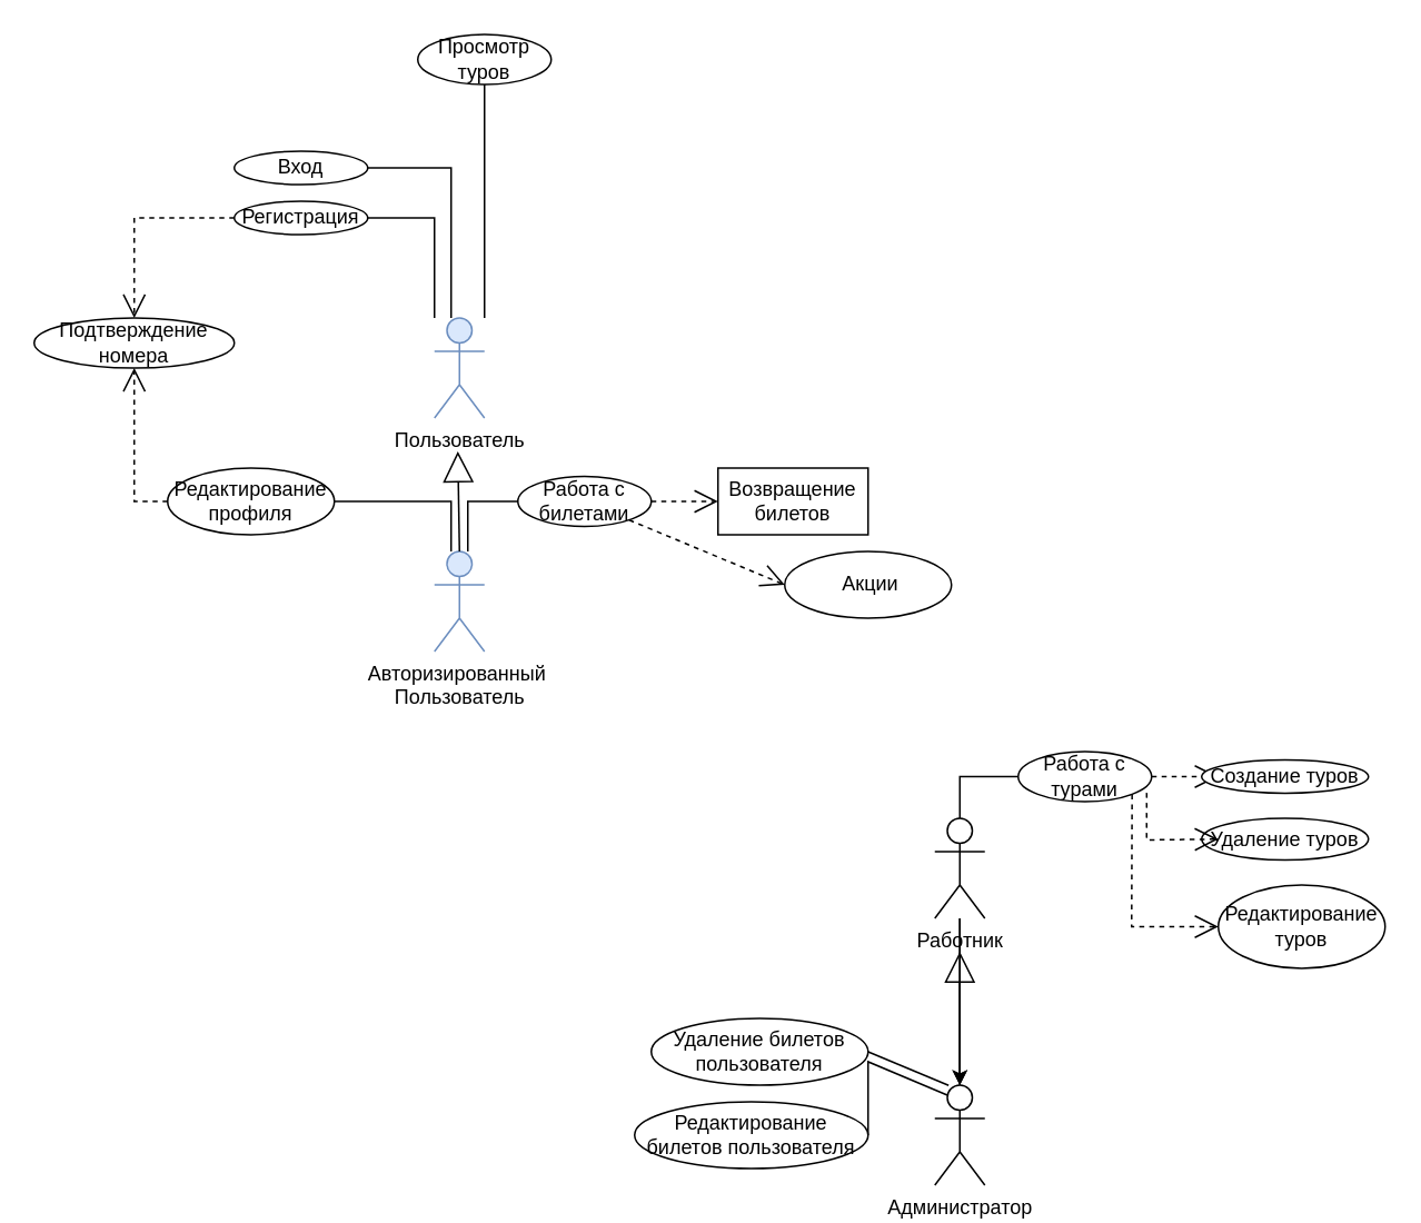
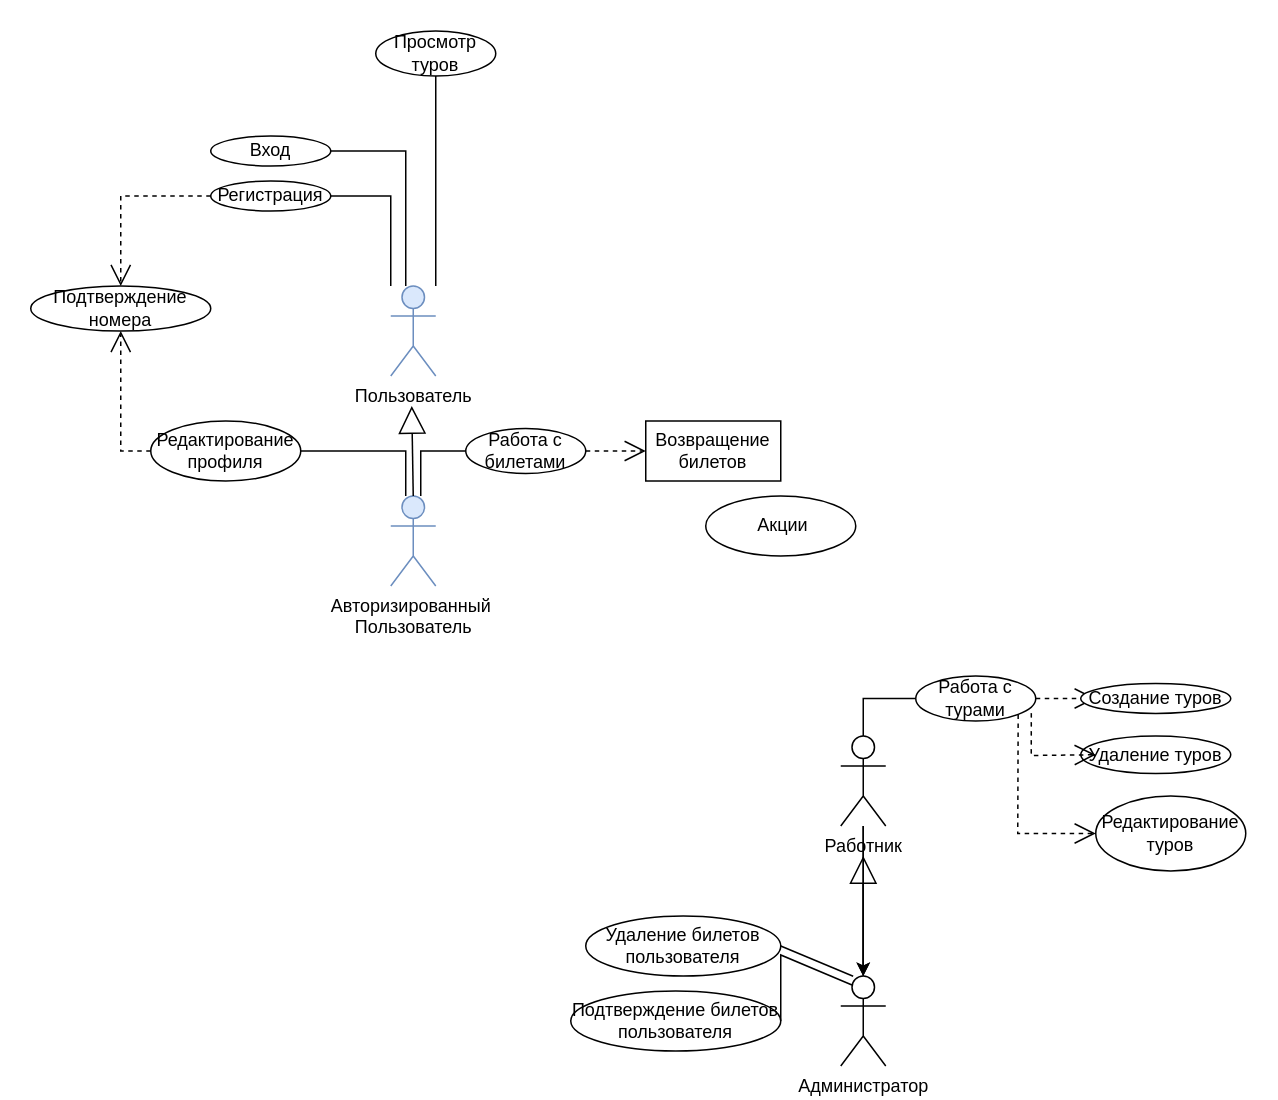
- <mxCell id="37" value="" style="endArrow=open;endSize=12;dashed=1;html=1;rounded=0;entryX=0;entryY=0.5;entryDx=0;entryDy=0;" edge="1" parent="1" source="17" target="38"><mxGeometry width="160" relative="1" as="geometry"><mxPoint x="410" y="350" as="sourcePoint" /><mxPoint x="450" y="350" as="targetPoint" /></mxGeometry></mxCell>
- <mxCell id="35" value="Редактирование билетов пользователя" style="ellipse;whiteSpace=wrap;html=1;" parent="1" vertex="1"><mxGeometry x="380" y="660" width="140" height="40" as="geometry" /></mxCell>
+ <mxCell id="35" value="Подтверждение билетов пользователя" style="ellipse;whiteSpace=wrap;html=1;" parent="1" vertex="1"><mxGeometry x="380" y="660" width="140" height="40" as="geometry" /></mxCell>
